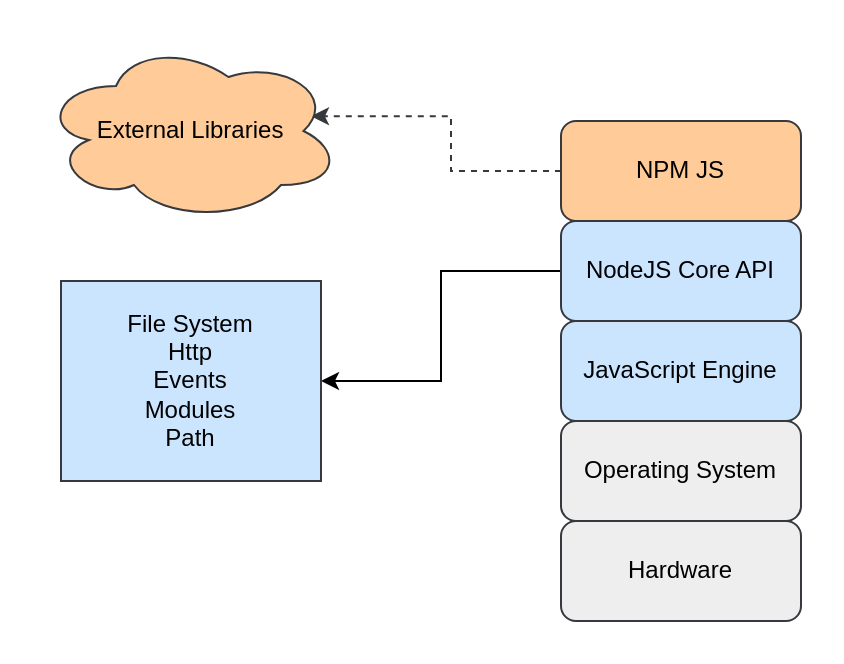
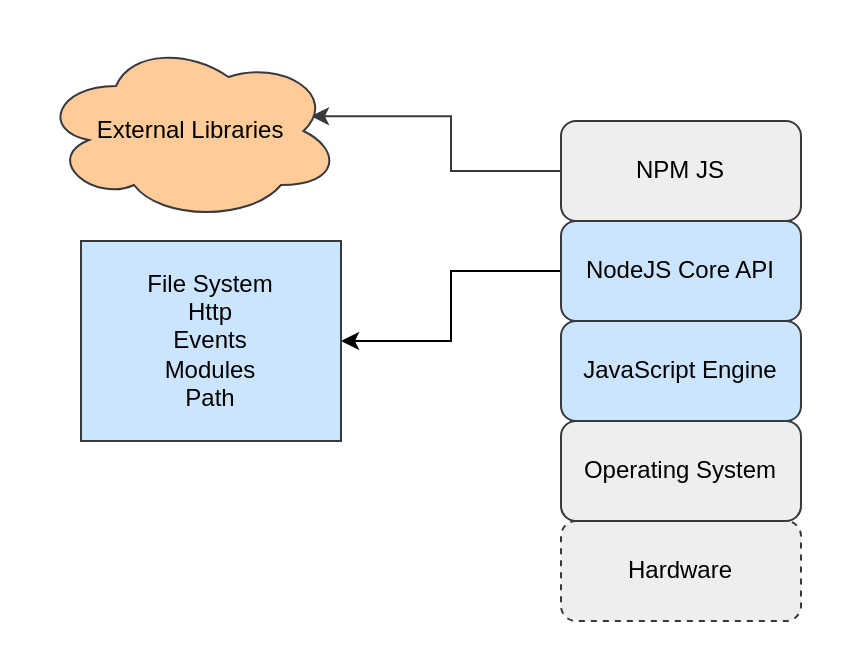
- <mxCell id="7" style="edgeStyle=orthogonalEdgeStyle;rounded=0;orthogonalLoop=1;jettySize=auto;html=1;entryX=0.9;entryY=0.418;entryDx=0;entryDy=0;entryPerimeter=0;fillColor=#ffcc99;strokeColor=#36393d;dashed=1;" parent="1" source="8" target="9" edge="1"><mxGeometry relative="1" as="geometry" /></mxCell>
+ <mxCell id="7" style="edgeStyle=orthogonalEdgeStyle;rounded=0;orthogonalLoop=1;jettySize=auto;html=1;entryX=0.9;entryY=0.418;entryDx=0;entryDy=0;entryPerimeter=0;fillColor=#ffcc99;strokeColor=#36393d;" parent="1" source="8" target="9" edge="1"><mxGeometry relative="1" as="geometry" /></mxCell>
- <mxCell id="8" value="NPM JS" style="rounded=1;whiteSpace=wrap;html=1;fillColor=#ffcc99;strokeColor=#36393d;" parent="1" vertex="1"><mxGeometry x="280" y="60" width="120" height="50" as="geometry" /></mxCell>
+ <mxCell id="8" value="NPM JS" style="rounded=1;whiteSpace=wrap;html=1;fillColor=#eeeeee;strokeColor=#36393d;" parent="1" vertex="1"><mxGeometry x="280" y="60" width="120" height="50" as="geometry" /></mxCell>
- <mxCell id="10" value="File System&lt;br&gt;Http&lt;br&gt;Events&lt;br&gt;Modules&lt;br&gt;Path&lt;br&gt;" style="rounded=0;whiteSpace=wrap;html=1;shadow=0;glass=0;fillColor=#cce5ff;strokeColor=#36393d;" parent="1" vertex="1"><mxGeometry x="30" y="140" width="130" height="100" as="geometry" /></mxCell>
+ <mxCell id="10" value="File System&lt;br&gt;Http&lt;br&gt;Events&lt;br&gt;Modules&lt;br&gt;Path&lt;br&gt;" style="rounded=0;whiteSpace=wrap;html=1;shadow=0;glass=0;fillColor=#cce5ff;strokeColor=#36393d;" parent="1" vertex="1"><mxGeometry x="40" y="120" width="130" height="100" as="geometry" /></mxCell>
- <mxCell id="2" value="Hardware" style="rounded=1;whiteSpace=wrap;html=1;shadow=0;glass=0;fillColor=#eeeeee;strokeColor=#36393d;" parent="1" vertex="1"><mxGeometry x="280" y="260" width="120" height="50" as="geometry" /></mxCell>
+ <mxCell id="2" value="Hardware" style="rounded=1;whiteSpace=wrap;html=1;shadow=0;glass=0;fillColor=#eeeeee;strokeColor=#36393d;dashed=1;" parent="1" vertex="1"><mxGeometry x="280" y="260" width="120" height="50" as="geometry" /></mxCell>
